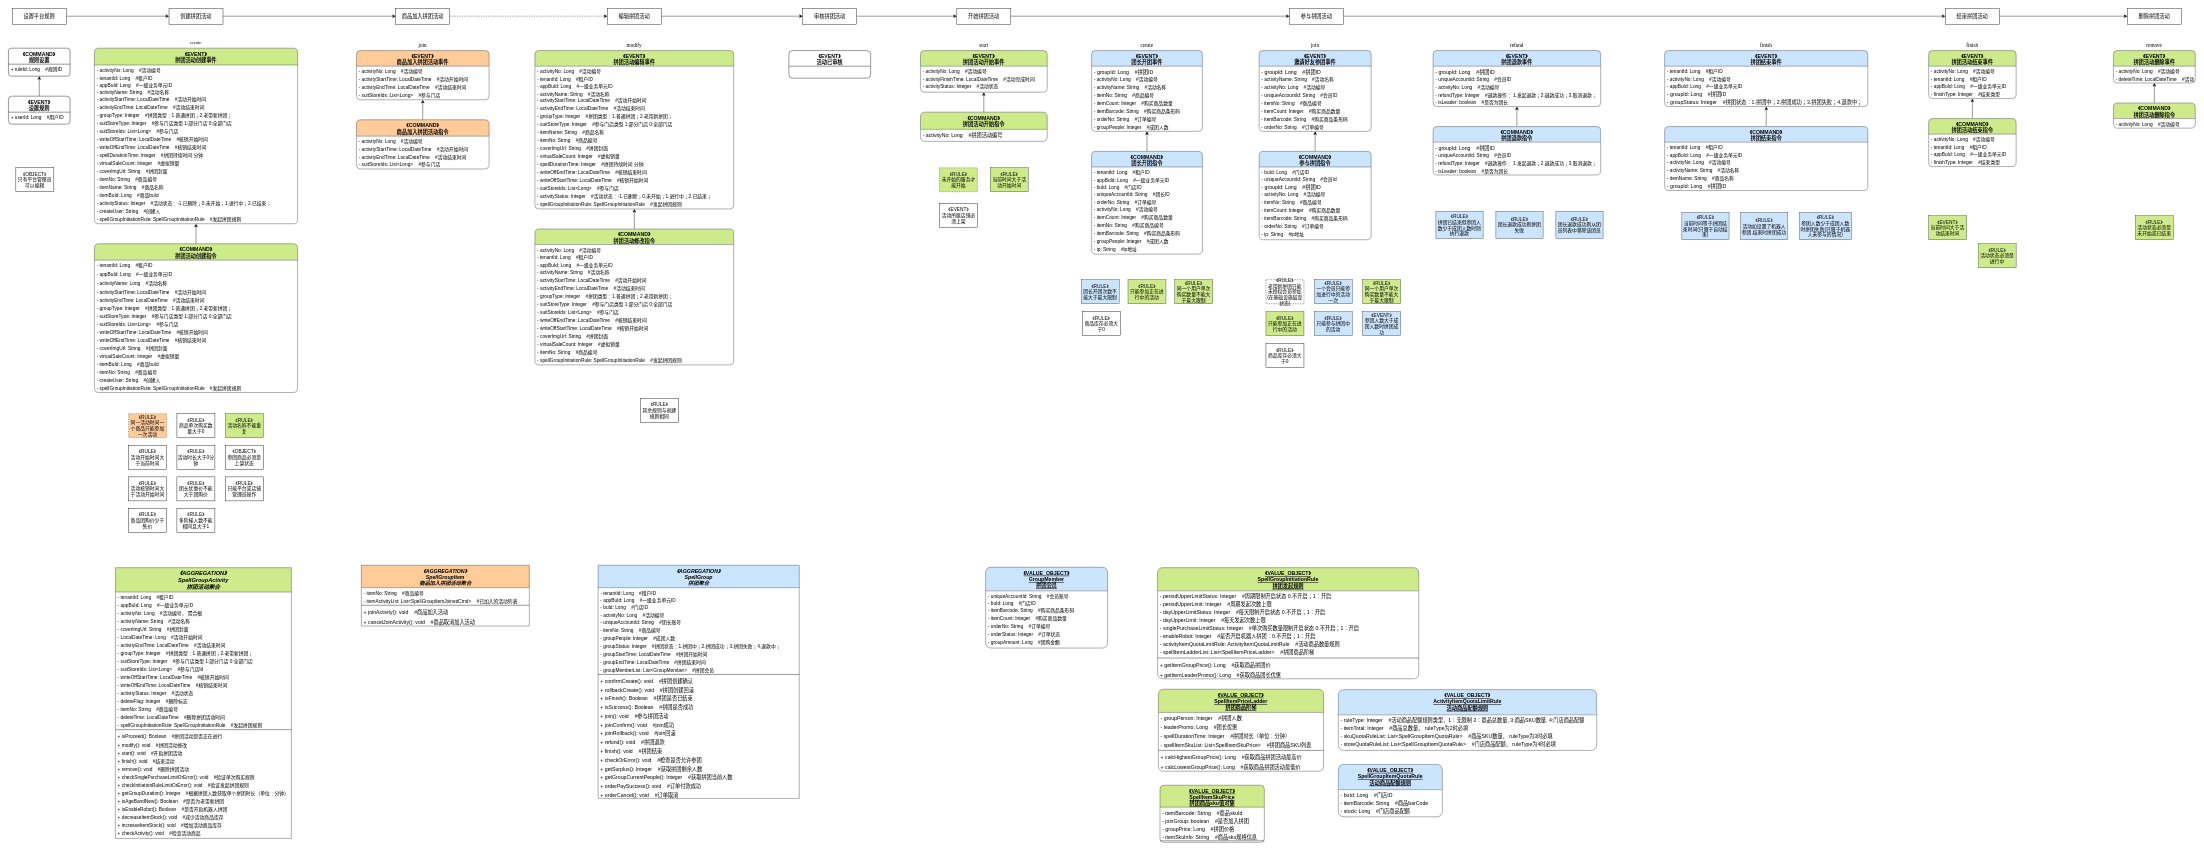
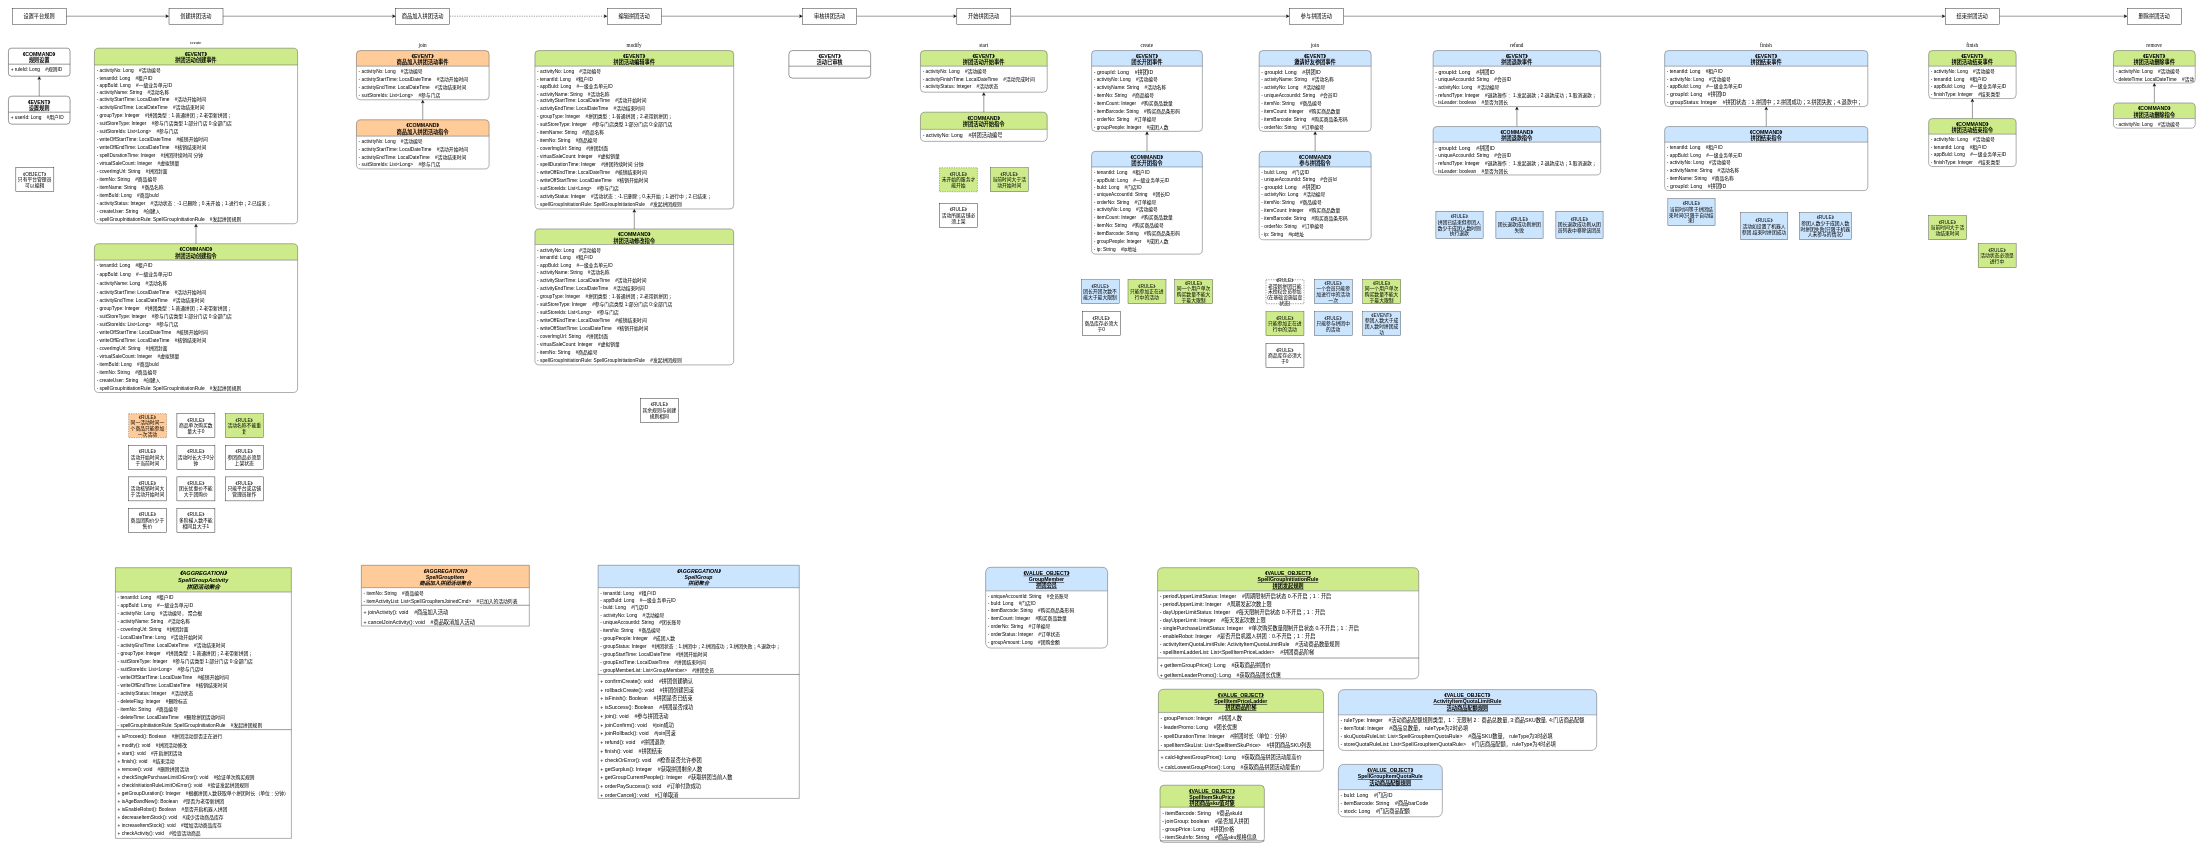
- <mxCell id="309" value="《EVENT》&lt;br&gt;活动所属店铺必须上架" style="rounded=0;whiteSpace=wrap;html=1;shadow=0;glass=0;labelBackgroundColor=none;labelBorderColor=none;sketch=0;fillStyle=auto;fontSize=12;strokeWidth=1;fillColor=none;cloneable=1;metaEdit=1;imageWidth=24;arcSize=21;absoluteArcSize=1;connectable=0;allowArrows=0;rotatable=0;" parent="306" vertex="1"><mxGeometry y="89" width="95" height="60" as="geometry" /></mxCell>
+ <mxCell id="309" value="《RULE》&lt;br&gt;活动所属店铺必须上架" style="rounded=0;whiteSpace=wrap;html=1;shadow=0;glass=0;labelBackgroundColor=none;labelBorderColor=none;sketch=0;fillStyle=auto;fontSize=12;strokeWidth=1;fillColor=none;cloneable=1;metaEdit=1;imageWidth=24;arcSize=21;absoluteArcSize=1;connectable=0;allowArrows=0;rotatable=0;" parent="306" vertex="1"><mxGeometry y="89" width="95" height="60" as="geometry" /></mxCell>
- <mxCell id="327" value="《RULE》&lt;br&gt;当前时间等于拼团结束时间(只限于自动结束)" style="rounded=0;whiteSpace=wrap;html=1;shadow=0;glass=0;labelBackgroundColor=none;labelBorderColor=none;sketch=0;fillStyle=auto;fontSize=12;strokeWidth=1;fillColor=#cce5ff;cloneable=1;metaEdit=1;imageWidth=24;arcSize=21;absoluteArcSize=1;connectable=0;allowArrows=0;rotatable=0;strokeColor=#36393d;" parent="1" vertex="1"><mxGeometry x="4205" y="531" width="118" height="68" as="geometry" /></mxCell>
+ <mxCell id="327" value="《RULE》&lt;br&gt;当前时间等于拼团结束时间(只限于自动结束)" style="rounded=0;whiteSpace=wrap;html=1;shadow=0;glass=0;labelBackgroundColor=none;labelBorderColor=none;sketch=0;fillStyle=auto;fontSize=12;strokeWidth=1;fillColor=#cce5ff;cloneable=1;metaEdit=1;imageWidth=24;arcSize=21;absoluteArcSize=1;connectable=0;allowArrows=0;rotatable=0;strokeColor=#36393d;" parent="1" vertex="1"><mxGeometry x="4170" y="496" width="118" height="68" as="geometry" /></mxCell>
- <mxCell id="330" value="《EVENT》&lt;br&gt;当前时间大于活动结束时间" style="rounded=0;whiteSpace=wrap;html=1;shadow=0;glass=0;labelBackgroundColor=none;labelBorderColor=none;sketch=0;fillStyle=auto;fontSize=12;strokeWidth=1;fillColor=#cdeb8b;cloneable=1;metaEdit=1;imageWidth=24;arcSize=21;absoluteArcSize=1;connectable=0;allowArrows=0;rotatable=0;strokeColor=#36393d;" parent="1" vertex="1"><mxGeometry x="4822.13" y="539" width="95" height="60" as="geometry" /></mxCell>
+ <mxCell id="330" value="《RULE》&lt;br&gt;当前时间大于活动结束时间" style="rounded=0;whiteSpace=wrap;html=1;shadow=0;glass=0;labelBackgroundColor=none;labelBorderColor=none;sketch=0;fillStyle=auto;fontSize=12;strokeWidth=1;fillColor=#cdeb8b;cloneable=1;metaEdit=1;imageWidth=24;arcSize=21;absoluteArcSize=1;connectable=0;allowArrows=0;rotatable=0;strokeColor=#36393d;" parent="1" vertex="1"><mxGeometry x="4822.13" y="539" width="95" height="60" as="geometry" /></mxCell>
- <mxCell id="332" value="《RULE》&lt;br&gt;活动状态必须是未开始或已结束" style="rounded=0;whiteSpace=wrap;html=1;shadow=0;glass=0;labelBackgroundColor=none;labelBorderColor=none;sketch=0;fillStyle=auto;fontSize=12;strokeWidth=1;fillColor=#cdeb8b;cloneable=1;metaEdit=1;imageWidth=24;arcSize=21;absoluteArcSize=1;connectable=0;allowArrows=0;rotatable=0;strokeColor=#36393d;" parent="1" vertex="1"><mxGeometry x="5339" y="539" width="95" height="60" as="geometry" /></mxCell>
- <mxCell id="97" value="《OBJECT》&lt;br&gt;参团商品必须是上架状态" style="rounded=0;whiteSpace=wrap;html=1;shadow=0;glass=0;labelBackgroundColor=none;labelBorderColor=none;sketch=0;fillStyle=auto;fontSize=12;strokeWidth=1;fillColor=none;cloneable=1;metaEdit=1;imageWidth=24;arcSize=21;absoluteArcSize=1;connectable=0;allowArrows=0;rotatable=0;" parent="91" vertex="1"><mxGeometry x="242" y="79" width="95" height="60" as="geometry" /></mxCell>
+ <mxCell id="97" value="《RULE》&lt;br&gt;参团商品必须是上架状态" style="rounded=0;whiteSpace=wrap;html=1;shadow=0;glass=0;labelBackgroundColor=none;labelBorderColor=none;sketch=0;fillStyle=auto;fontSize=12;strokeWidth=1;fillColor=none;cloneable=1;metaEdit=1;imageWidth=24;arcSize=21;absoluteArcSize=1;connectable=0;allowArrows=0;rotatable=0;" parent="91" vertex="1"><mxGeometry x="242" y="79" width="95" height="60" as="geometry" /></mxCell>
